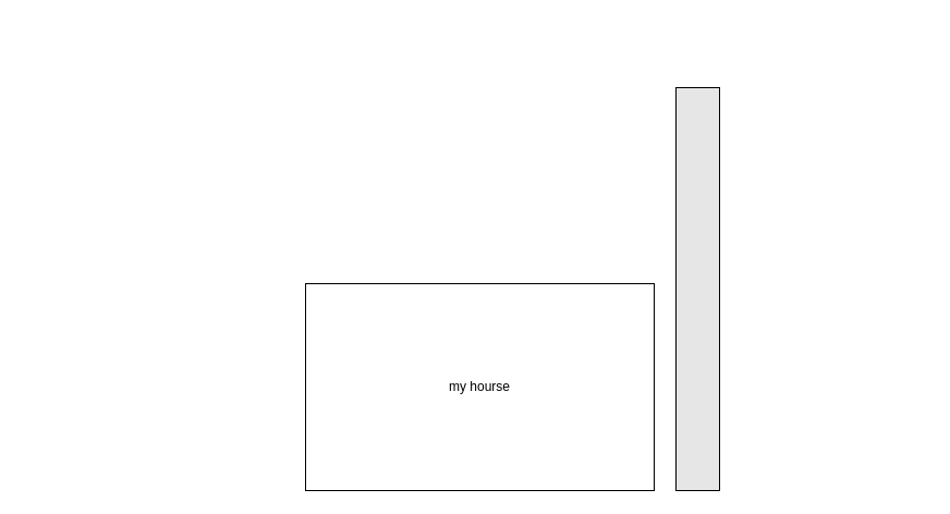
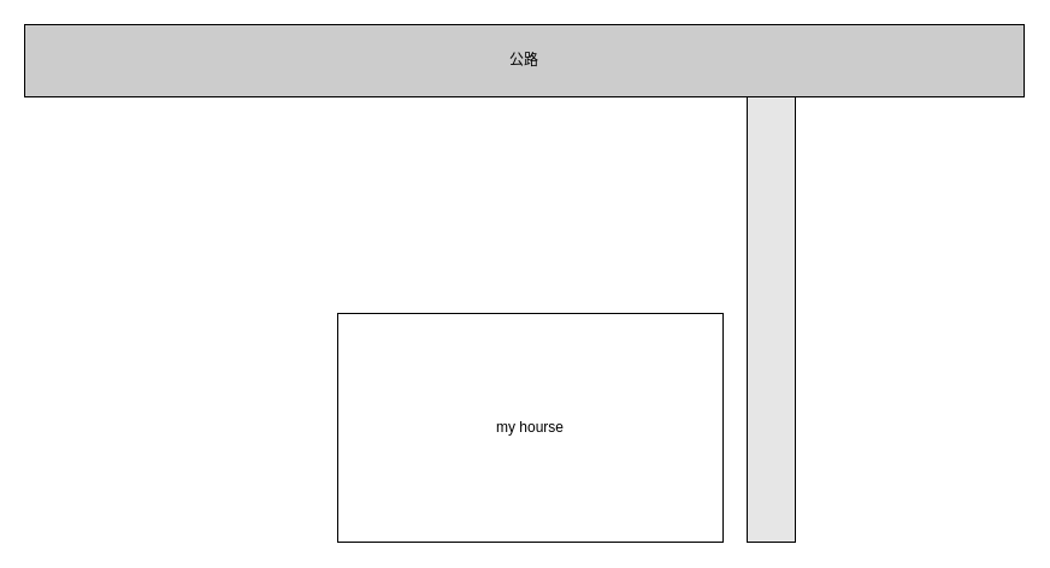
+ <mxCell id="3" value="公路" style="rounded=0;whiteSpace=wrap;html=1;fillColor=#CCCCCC;" vertex="1" parent="1"><mxGeometry y="20" width="830" height="60" as="geometry" x="20" /></mxCell>
